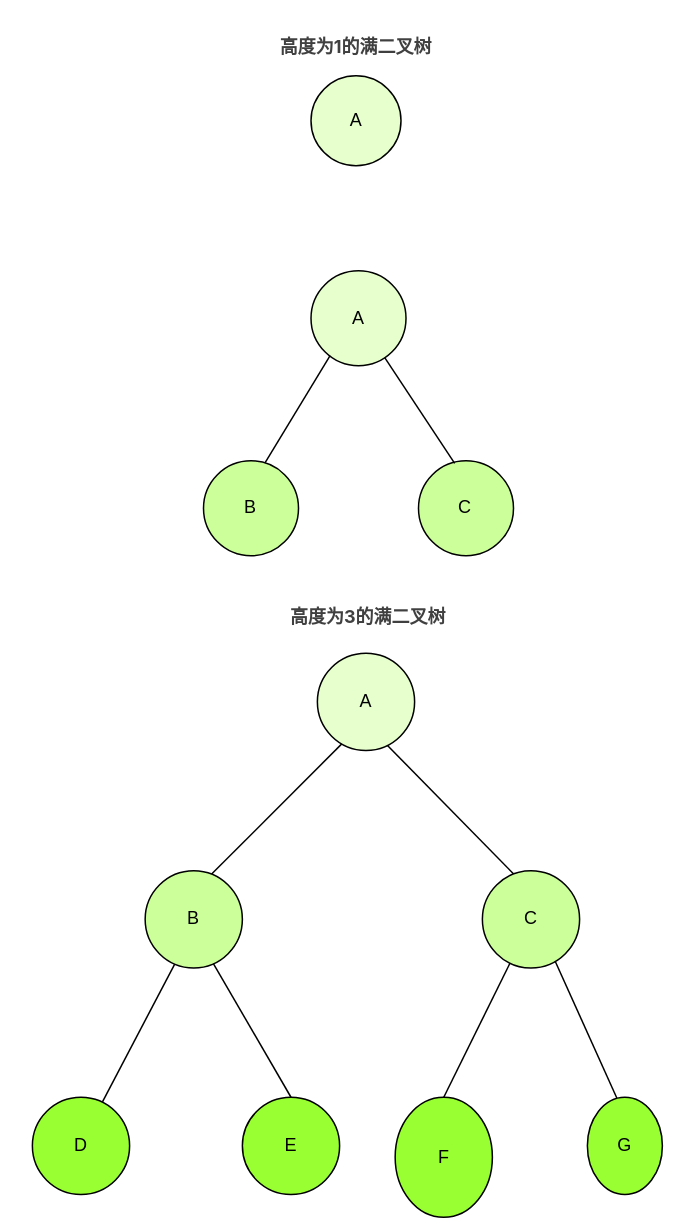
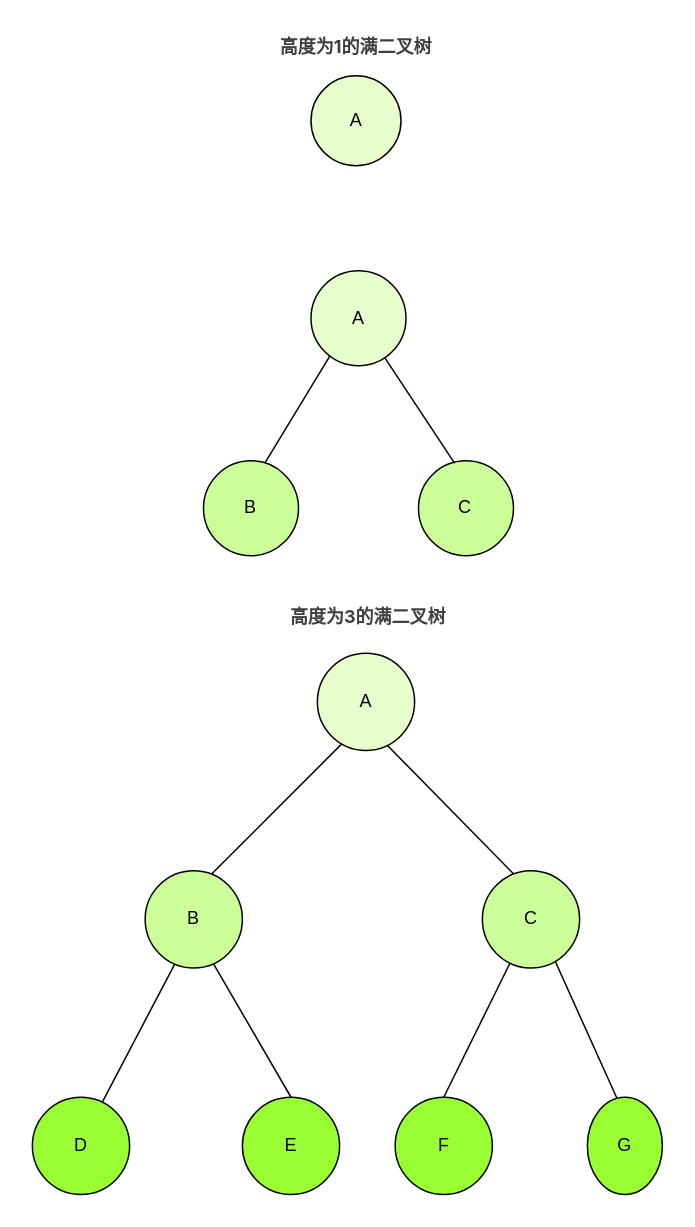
- <mxCell id="28" value="F" style="ellipse;whiteSpace=wrap;html=1;aspect=fixed;fillColor=#99FF33;" parent="1" vertex="1"><mxGeometry x="262.769" y="731" width="64.818" height="80" as="geometry" /></mxCell>
+ <mxCell id="28" value="F" style="ellipse;whiteSpace=wrap;html=1;aspect=fixed;fillColor=#99FF33;" parent="1" vertex="1"><mxGeometry x="262.769" y="731" width="64.818" height="64.818" as="geometry" /></mxCell>
